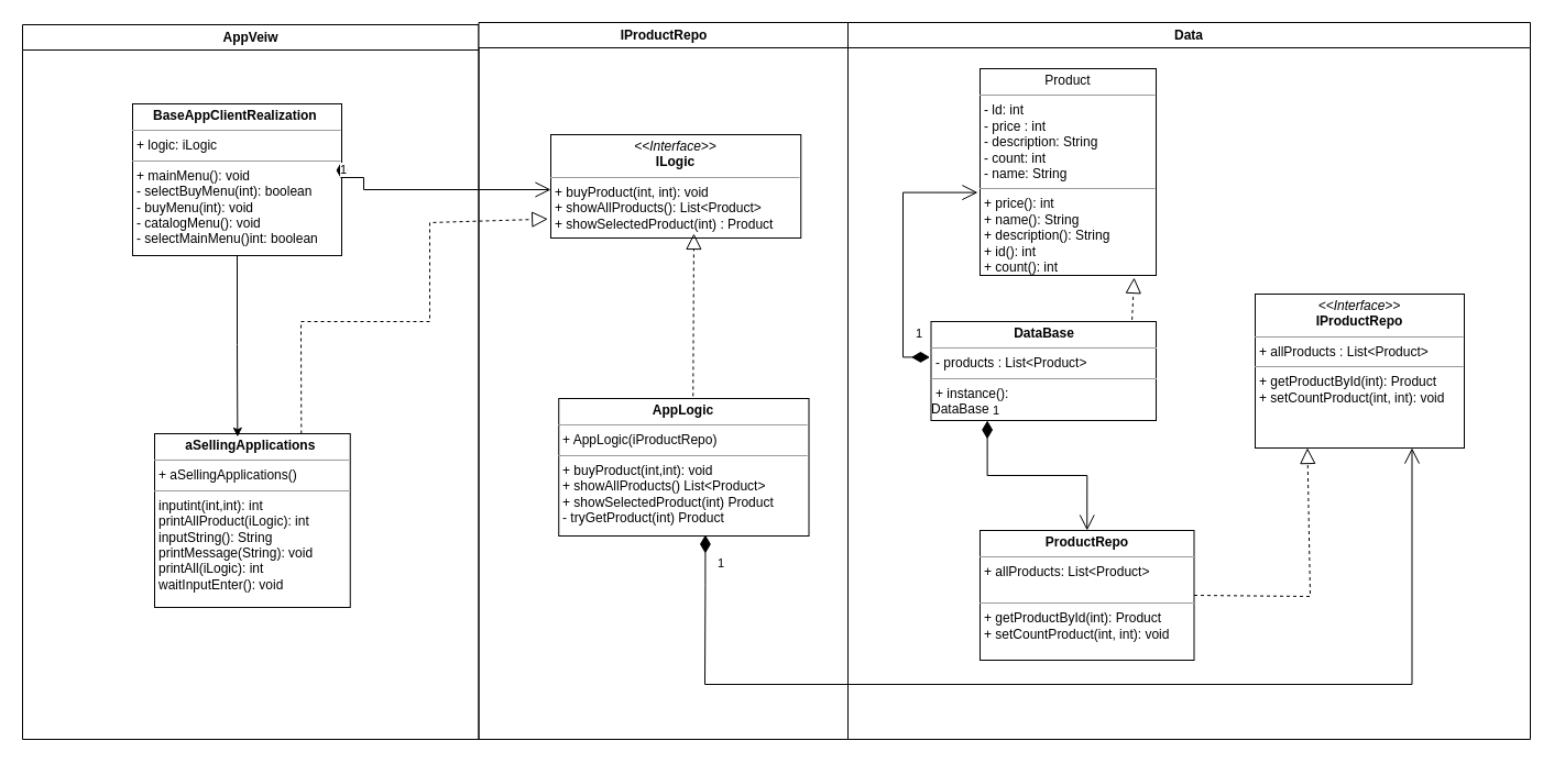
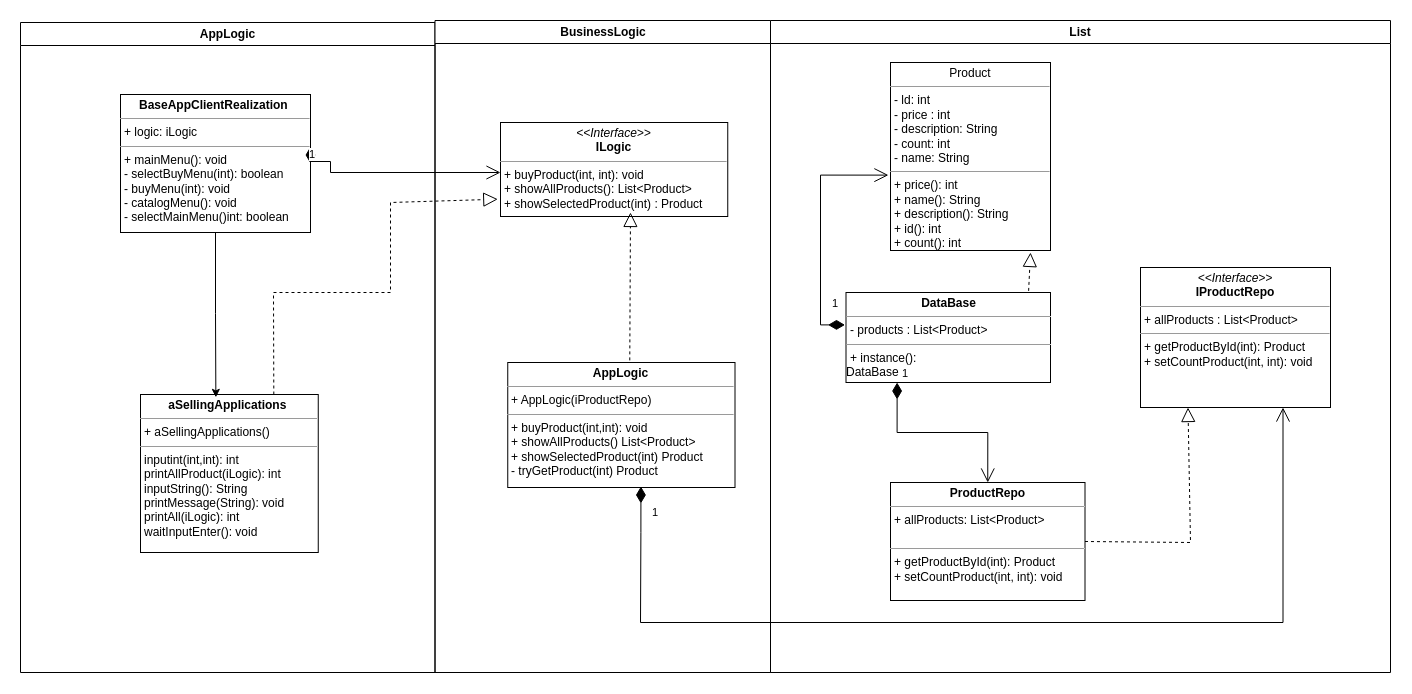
- <mxCell id="6" value="IProductRepo" style="swimlane;whiteSpace=wrap" parent="1" vertex="1"><mxGeometry x="434.5" y="20" width="335.5" height="652" as="geometry" /></mxCell>
+ <mxCell id="6" value="BusinessLogic" style="swimlane;whiteSpace=wrap" parent="1" vertex="1"><mxGeometry x="434.5" y="20" width="335.5" height="652" as="geometry" /></mxCell>
- <mxCell id="10" value="Data" style="swimlane;whiteSpace=wrap" parent="1" vertex="1"><mxGeometry x="770" y="20" width="620" height="652" as="geometry"><mxRectangle x="724.5" y="128" width="70" height="30" as="alternateBounds" /></mxGeometry></mxCell>
+ <mxCell id="10" value="List" style="swimlane;whiteSpace=wrap" parent="1" vertex="1"><mxGeometry x="770" y="20" width="620" height="652" as="geometry"><mxRectangle x="724.5" y="128" width="70" height="30" as="alternateBounds" /></mxGeometry></mxCell>
- <mxCell id="2" value="AppVeiw" style="swimlane;whiteSpace=wrap" parent="1" vertex="1"><mxGeometry x="20" y="22" width="414.5" height="650" as="geometry" /></mxCell>
+ <mxCell id="2" value="AppLogic" style="swimlane;whiteSpace=wrap" parent="1" vertex="1"><mxGeometry x="20" y="22" width="414.5" height="650" as="geometry" /></mxCell>
